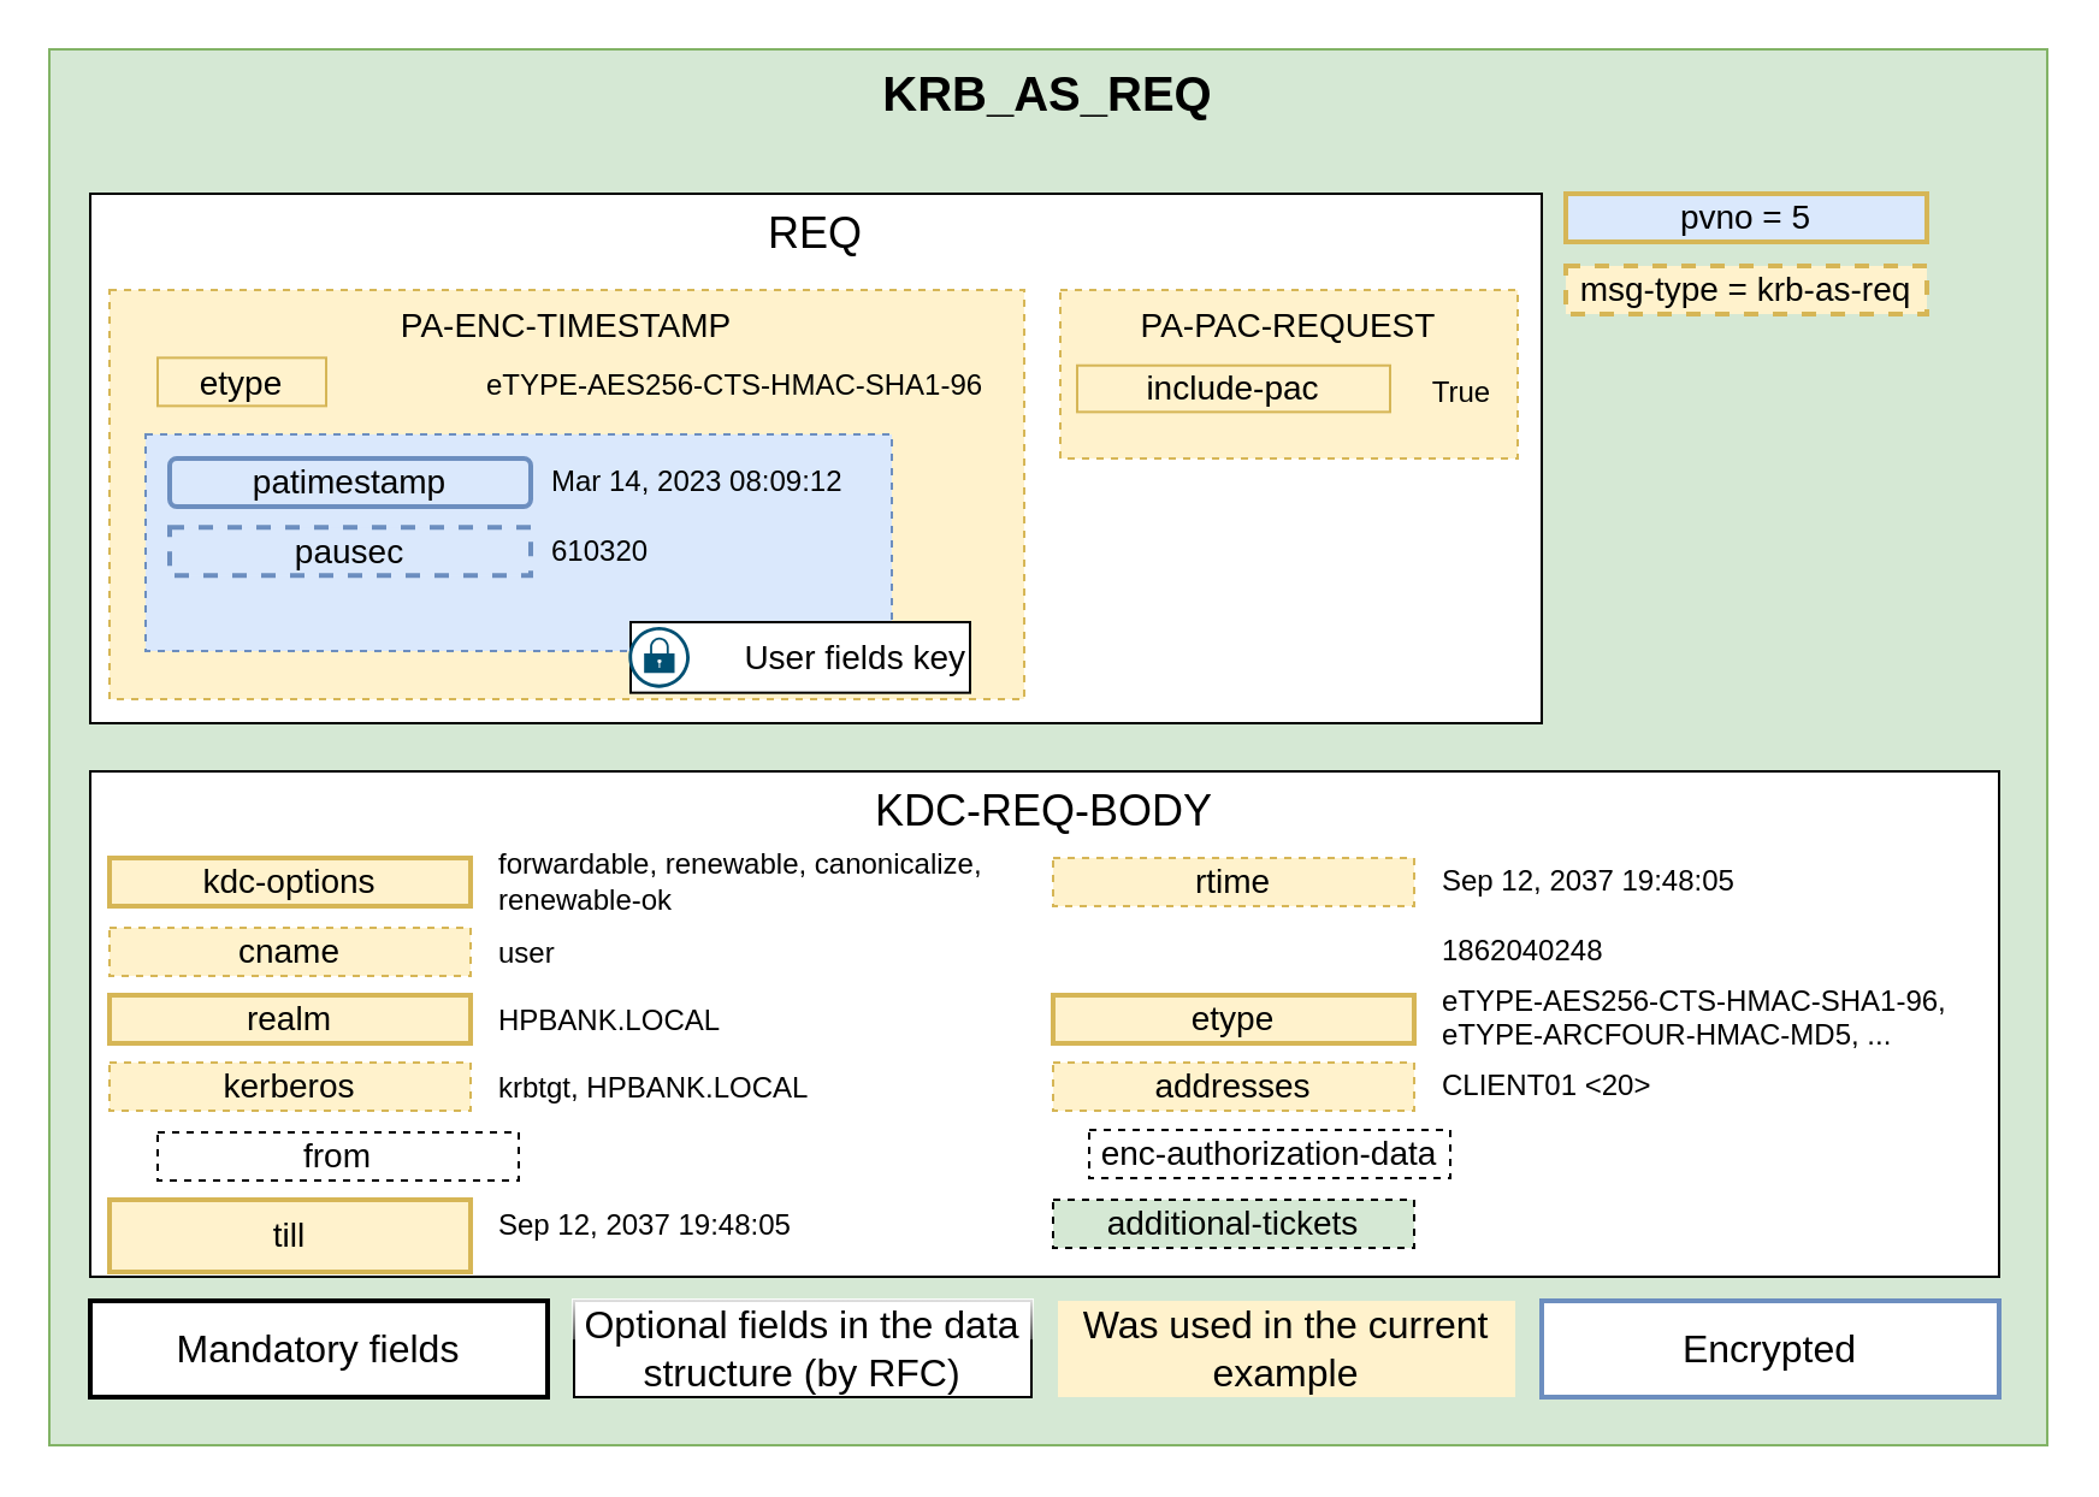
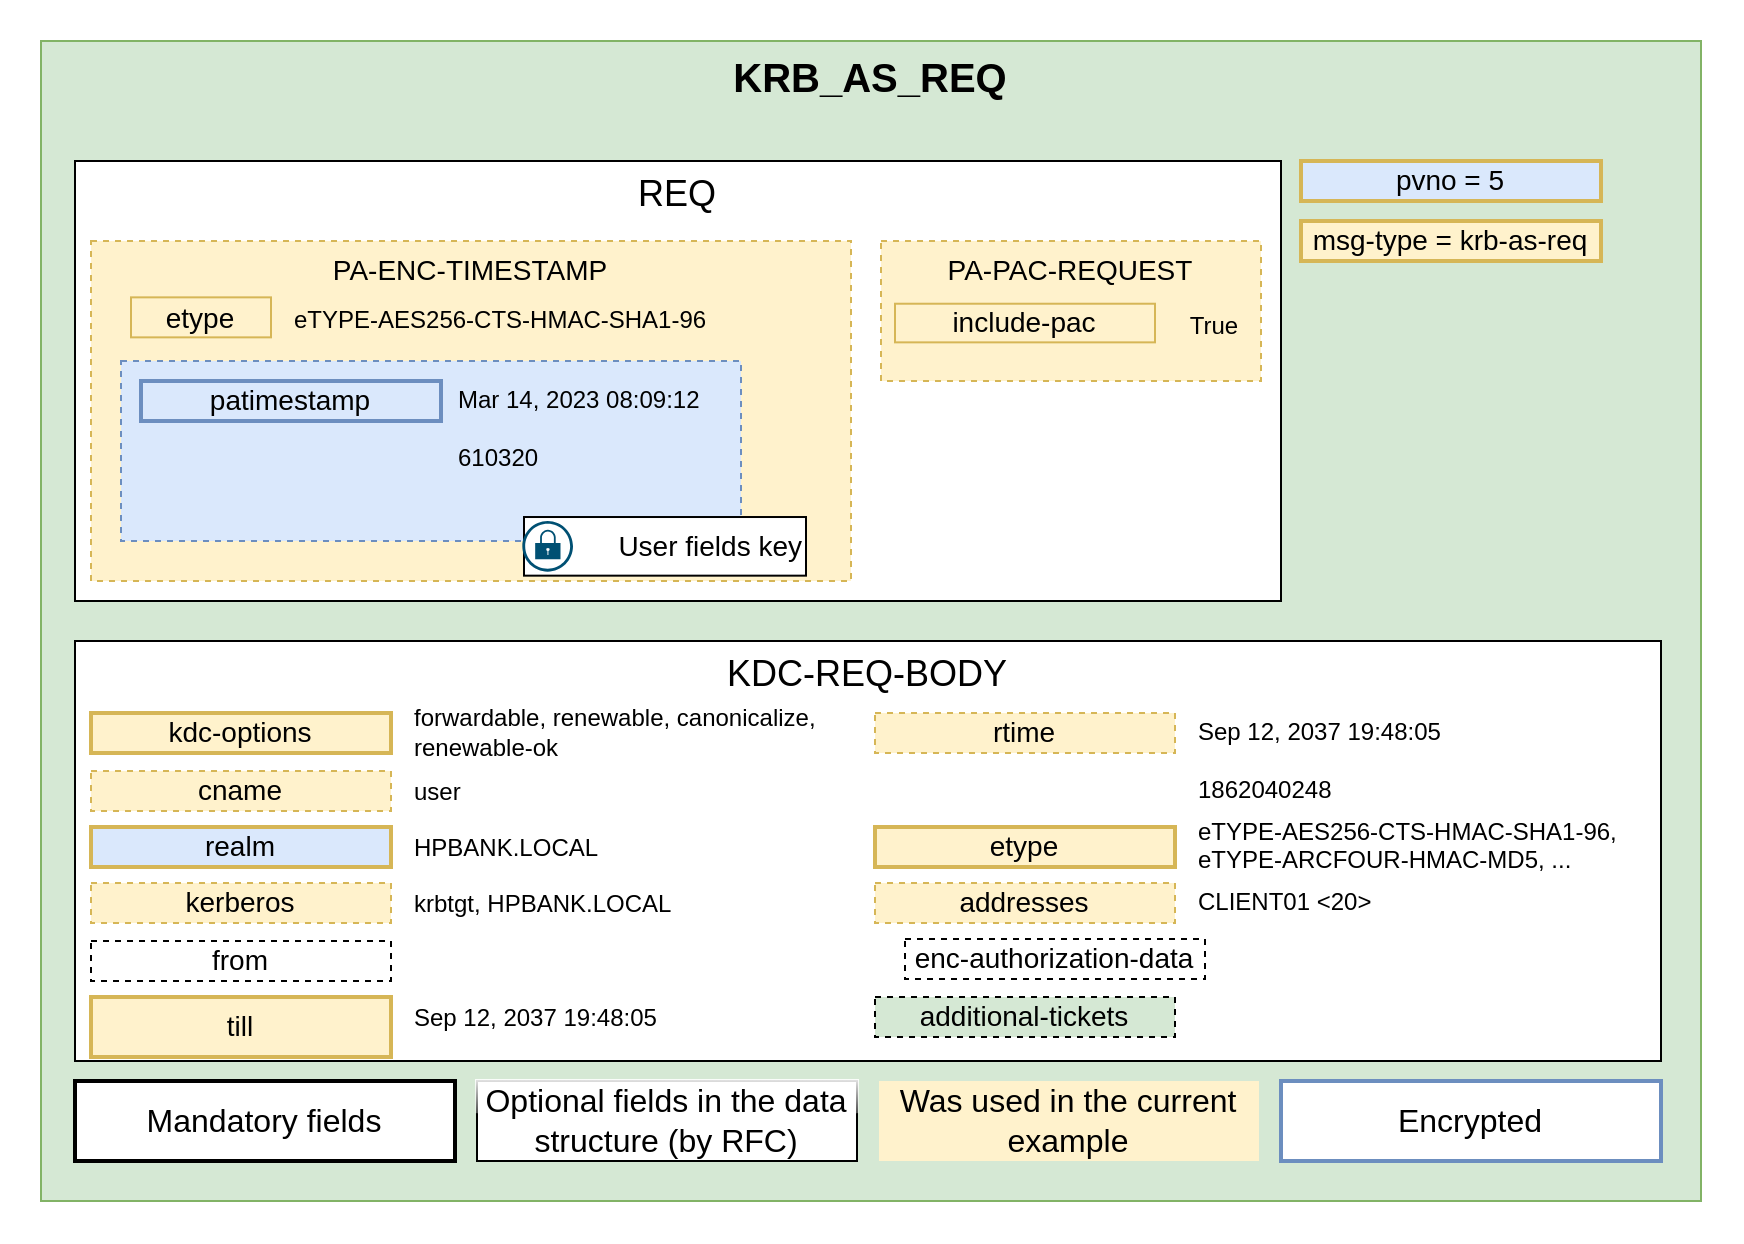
- <mxCell id="29" value="&lt;font style=&quot;font-size: 14px;&quot;&gt;msg-type = krb-as-req&lt;/font&gt;" style="rounded=0;whiteSpace=wrap;html=1;fontSize=14;strokeWidth=2;fillColor=#fff2cc;strokeColor=#d6b656;dashed=1;" parent="1" vertex="1"><mxGeometry x="650" y="110" width="150" height="20" as="geometry" /></mxCell>
+ <mxCell id="29" value="&lt;font style=&quot;font-size: 14px;&quot;&gt;msg-type = krb-as-req&lt;/font&gt;" style="rounded=0;whiteSpace=wrap;html=1;fontSize=14;strokeWidth=2;fillColor=#fff2cc;strokeColor=#d6b656;" parent="1" vertex="1"><mxGeometry x="650" y="110" width="150" height="20" as="geometry" /></mxCell>
- <mxCell id="35" value="eTYPE-AES256-CTS-HMAC-SHA1-96" style="text;whiteSpace=wrap;html=1;fontSize=12;" parent="1" vertex="1"><mxGeometry x="200" y="145.68" width="212" height="25" as="geometry" /></mxCell>
+ <mxCell id="35" value="eTYPE-AES256-CTS-HMAC-SHA1-96" style="text;whiteSpace=wrap;html=1;fontSize=12;" parent="1" vertex="1"><mxGeometry x="145" y="145.68" width="212" height="25" as="geometry" /></mxCell>
- <mxCell id="40" value="patimestamp" style="whiteSpace=wrap;html=1;fontSize=14;strokeWidth=2;fillColor=#dae8fc;strokeColor=#6c8ebf;rounded=1;" parent="1" vertex="1"><mxGeometry x="70" y="190" width="150" height="20" as="geometry" /></mxCell>
+ <mxCell id="40" value="patimestamp" style="rounded=0;whiteSpace=wrap;html=1;fontSize=14;strokeWidth=2;fillColor=#dae8fc;strokeColor=#6c8ebf;" parent="1" vertex="1"><mxGeometry x="70" y="190" width="150" height="20" as="geometry" /></mxCell>
- <mxCell id="41" value="pausec" style="rounded=0;whiteSpace=wrap;html=1;fontSize=14;strokeWidth=2;fillColor=#dae8fc;strokeColor=#6c8ebf;dashed=1;" parent="1" vertex="1"><mxGeometry x="70" y="218.64" width="150" height="20" as="geometry" /></mxCell>
- <mxCell id="8" value="&lt;font style=&quot;font-size: 14px;&quot;&gt;realm&lt;/font&gt;" style="rounded=0;whiteSpace=wrap;html=1;fontSize=14;strokeWidth=2;fillColor=#fff2cc;strokeColor=#d6b656;" parent="1" vertex="1"><mxGeometry x="45" y="413" width="150" height="20" as="geometry" /></mxCell>
+ <mxCell id="8" value="&lt;font style=&quot;font-size: 14px;&quot;&gt;realm&lt;/font&gt;" style="rounded=0;whiteSpace=wrap;html=1;fontSize=14;strokeWidth=2;fillColor=#dae8fc;strokeColor=#d6b656;" parent="1" vertex="1"><mxGeometry x="45" y="413" width="150" height="20" as="geometry" /></mxCell>
- <mxCell id="10" value="&lt;font style=&quot;font-size: 14px;&quot;&gt;from&lt;/font&gt;" style="rounded=0;whiteSpace=wrap;html=1;fontSize=14;dashed=1;" parent="1" vertex="1"><mxGeometry x="65" y="470" width="150" height="20" as="geometry" /></mxCell>
+ <mxCell id="10" value="&lt;font style=&quot;font-size: 14px;&quot;&gt;from&lt;/font&gt;" style="rounded=0;whiteSpace=wrap;html=1;fontSize=14;dashed=1;" parent="1" vertex="1"><mxGeometry x="45" y="470" width="150" height="20" as="geometry" /></mxCell>
